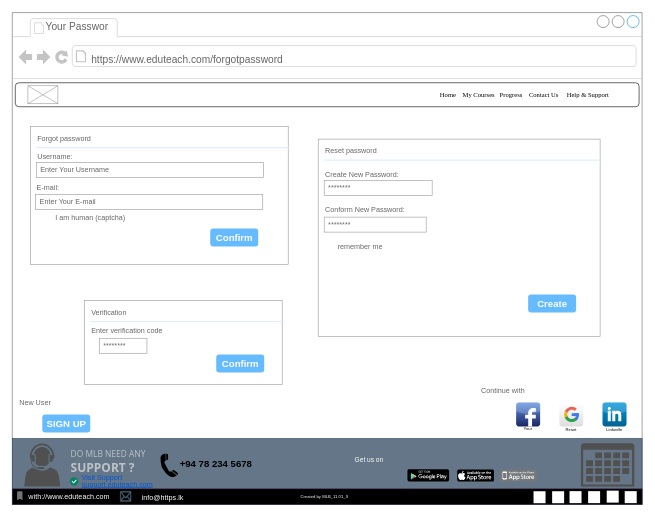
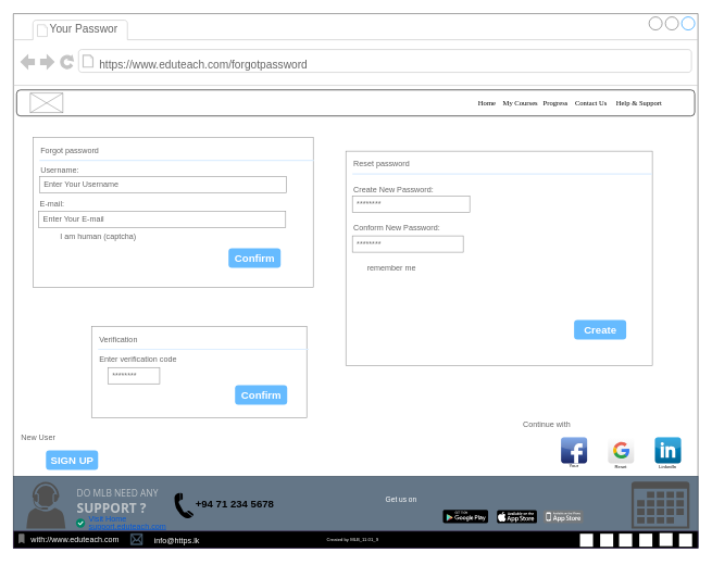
- <mxCell id="57" value="&lt;b&gt;&lt;font style=&quot;font-size: 16px;&quot;&gt;+94 78 234 5678&amp;nbsp;&lt;/font&gt;&lt;/b&gt;" style="text;html=1;strokeColor=none;fillColor=none;align=center;verticalAlign=middle;whiteSpace=wrap;rounded=0;" parent="1" vertex="1"><mxGeometry x="277" y="757.37" width="170" height="30" as="geometry" /></mxCell>
+ <mxCell id="57" value="&lt;b&gt;&lt;font style=&quot;font-size: 16px;&quot;&gt;+94 71 234 5678&amp;nbsp;&lt;/font&gt;&lt;/b&gt;" style="text;html=1;strokeColor=none;fillColor=none;align=center;verticalAlign=middle;whiteSpace=wrap;rounded=0;" parent="1" vertex="1"><mxGeometry x="277" y="757.37" width="170" height="30" as="geometry" /></mxCell>
- <mxCell id="53" value="&lt;p style=&quot;line-height: 90%;&quot;&gt;Visit Support&lt;br&gt;&lt;u&gt;support.eduteach.com&lt;/u&gt;&lt;/p&gt;" style="fillColor=none;strokeColor=none;html=1;fontColor=#0057D8;align=left;fontSize=12;sketch=0;" parent="1" vertex="1"><mxGeometry x="134" y="784.85" width="125" height="33" as="geometry" /></mxCell>
+ <mxCell id="53" value="&lt;p style=&quot;line-height: 90%;&quot;&gt;Visit Home&lt;br&gt;&lt;u&gt;support.eduteach.com&lt;/u&gt;&lt;/p&gt;" style="fillColor=none;strokeColor=none;html=1;fontColor=#0057D8;align=left;fontSize=12;sketch=0;" parent="1" vertex="1"><mxGeometry x="134" y="784.85" width="125" height="33" as="geometry" /></mxCell>
